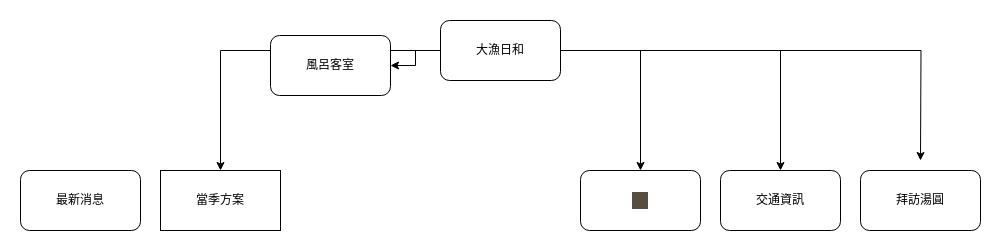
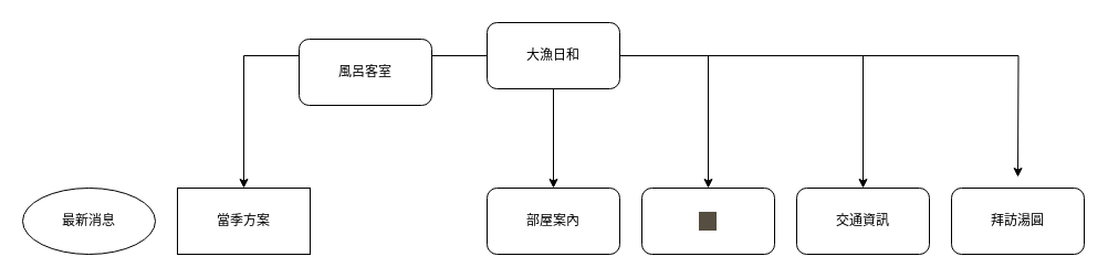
- <mxCell id="3" style="edgeStyle=orthogonalEdgeStyle;rounded=0;orthogonalLoop=1;jettySize=auto;html=1;" edge="1" parent="1" source="8" target="11"><mxGeometry relative="1" as="geometry" /></mxCell>
+ <mxCell id="4" style="edgeStyle=orthogonalEdgeStyle;rounded=0;orthogonalLoop=1;jettySize=auto;html=1;" edge="1" parent="1" source="8" target="12"><mxGeometry relative="1" as="geometry" /></mxCell>
- <mxCell id="9" value="最新消息" style="rounded=1;whiteSpace=wrap;html=1;" vertex="1" parent="1"><mxGeometry x="20" y="170" width="120" height="60" as="geometry" /></mxCell>
+ <mxCell id="9" value="最新消息" style="ellipse;whiteSpace=wrap;html=1;" vertex="1" parent="1"><mxGeometry x="20" y="170" width="120" height="60" as="geometry" /></mxCell>
+ <mxCell id="12" value="部屋案內" style="rounded=1;whiteSpace=wrap;html=1;" vertex="1" parent="1"><mxGeometry x="440" y="170" width="120" height="60" as="geometry" /></mxCell>
